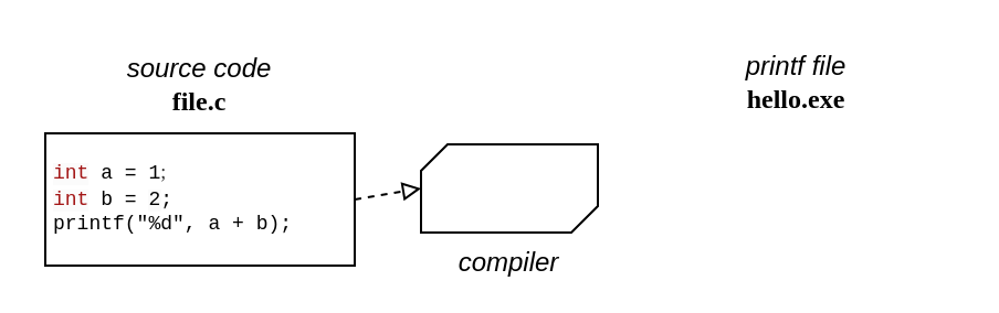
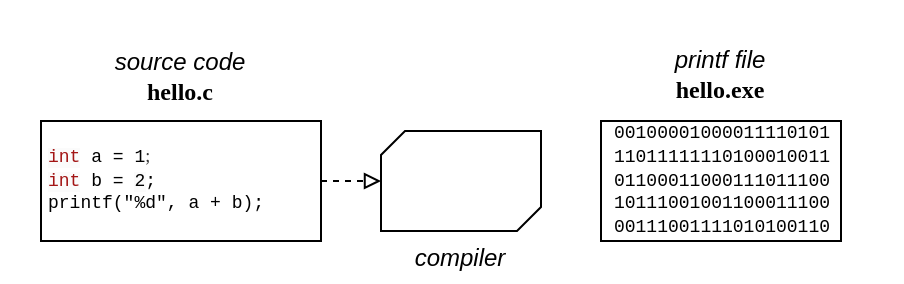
- <mxCell id="4" value="&lt;i style=&quot;&quot;&gt;&lt;font face=&quot;Helvetica&quot;&gt;source code&lt;/font&gt;&lt;/i&gt;&lt;br&gt;&lt;font face=&quot;Lucida Console&quot;&gt;&lt;b&gt;file.c&lt;/b&gt;&lt;/font&gt;" style="text;html=1;strokeColor=none;fillColor=none;align=center;verticalAlign=middle;whiteSpace=wrap;rounded=0;" parent="2" vertex="1"><mxGeometry x="26.25" y="-10" width="87.5" height="35" as="geometry" /></mxCell>
+ <mxCell id="4" value="&lt;i style=&quot;&quot;&gt;&lt;font face=&quot;Helvetica&quot;&gt;source code&lt;/font&gt;&lt;/i&gt;&lt;br&gt;&lt;font face=&quot;Lucida Console&quot;&gt;&lt;b&gt;hello.c&lt;/b&gt;&lt;/font&gt;" style="text;html=1;strokeColor=none;fillColor=none;align=center;verticalAlign=middle;whiteSpace=wrap;rounded=0;" parent="2" vertex="1"><mxGeometry x="26.25" y="-10" width="87.5" height="35" as="geometry" /></mxCell>
- <mxCell id="6" value="&lt;i&gt;compiler&lt;/i&gt;" style="verticalLabelPosition=bottom;verticalAlign=top;html=1;shape=mxgraph.basic.diag_snip_rect;dx=6;whiteSpace=wrap;" parent="1" vertex="1"><mxGeometry x="190" y="65" width="80" height="40" as="geometry" /></mxCell>
+ <mxCell id="6" value="&lt;i&gt;compiler&lt;/i&gt;" style="verticalLabelPosition=bottom;verticalAlign=top;html=1;shape=mxgraph.basic.diag_snip_rect;dx=6;whiteSpace=wrap;" parent="1" vertex="1"><mxGeometry x="190" y="65" width="80" height="50" as="geometry" /></mxCell>
+ <mxCell id="8" value="&lt;div&gt;&lt;div&gt;&lt;font color=&quot;#000000&quot; face=&quot;Lucida Console, Courier, monospace&quot;&gt;00100001000011110101&lt;/font&gt;&lt;/div&gt;&lt;div&gt;&lt;font color=&quot;#000000&quot; face=&quot;Lucida Console, Courier, monospace&quot;&gt;11011111110100010011&lt;/font&gt;&lt;/div&gt;&lt;div&gt;&lt;font color=&quot;#000000&quot; face=&quot;Lucida Console, Courier, monospace&quot;&gt;01100011000111011100&lt;/font&gt;&lt;/div&gt;&lt;div&gt;&lt;font color=&quot;#000000&quot; face=&quot;Lucida Console, Courier, monospace&quot;&gt;10111001001100011100&lt;/font&gt;&lt;/div&gt;&lt;div&gt;&lt;font color=&quot;#000000&quot; face=&quot;Lucida Console, Courier, monospace&quot;&gt;00111001111010100110&lt;/font&gt;&lt;/div&gt;&lt;/div&gt;" style="text;html=1;align=center;verticalAlign=middle;whiteSpace=wrap;rounded=0;fillColor=none;fontColor=#333333;strokeColor=#000000;fontFamily=Lucida Console;fontSize=9;perimeterSpacing=0;labelPadding=9;spacingLeft=2;" parent="7" vertex="1"><mxGeometry x="10" y="30" width="120" height="60" as="geometry" /></mxCell>
